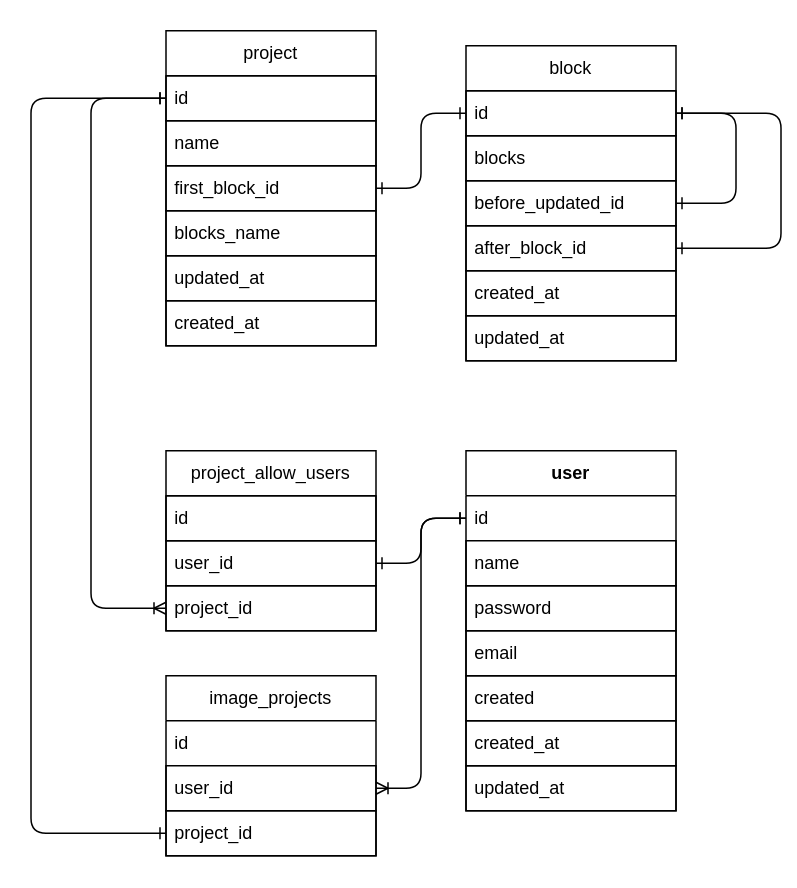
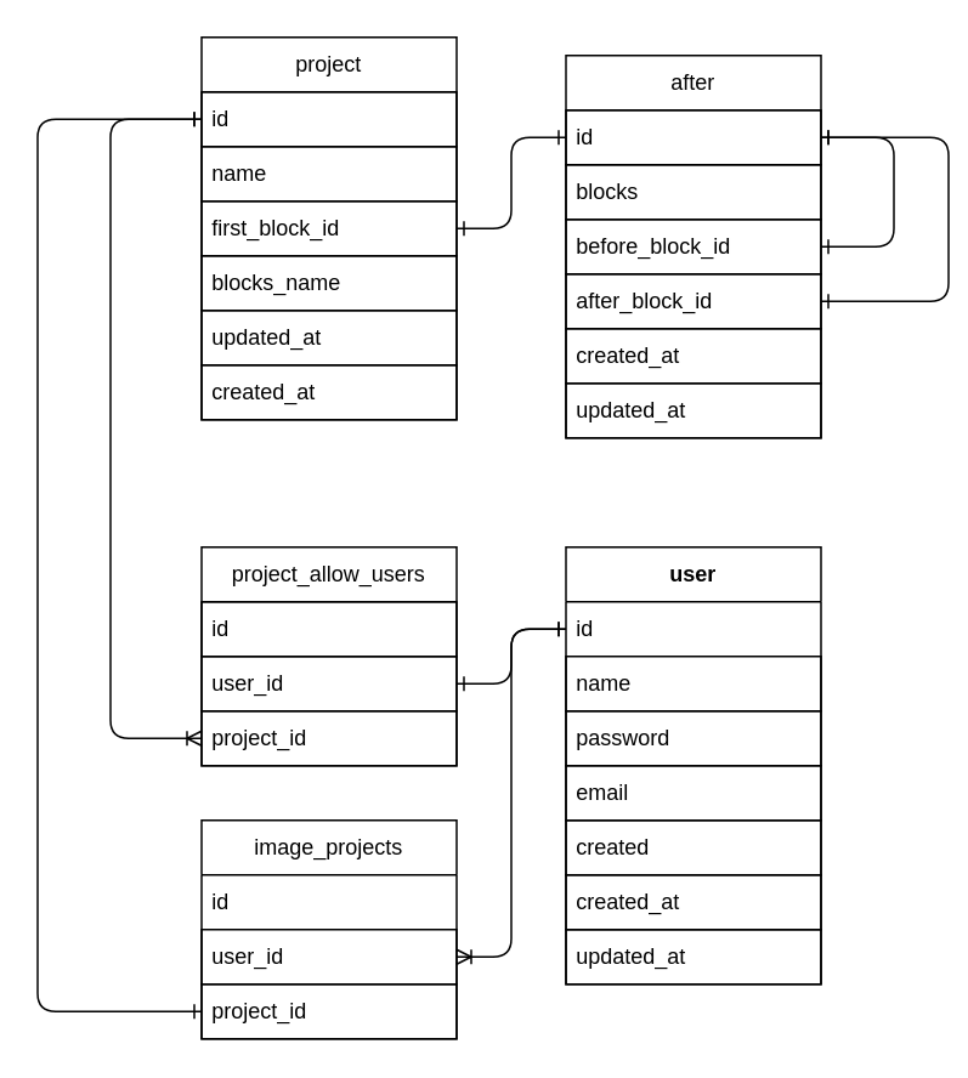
- <mxCell id="18" value="block" style="swimlane;fontStyle=0;childLayout=stackLayout;horizontal=1;startSize=30;horizontalStack=0;resizeParent=1;resizeParentMax=0;resizeLast=0;collapsible=1;marginBottom=0;whiteSpace=wrap;html=1;" parent="1" vertex="1"><mxGeometry x="310" y="30" width="140" height="210" as="geometry" /></mxCell>
+ <mxCell id="18" value="after" style="swimlane;fontStyle=0;childLayout=stackLayout;horizontal=1;startSize=30;horizontalStack=0;resizeParent=1;resizeParentMax=0;resizeLast=0;collapsible=1;marginBottom=0;whiteSpace=wrap;html=1;" parent="1" vertex="1"><mxGeometry x="310" y="30" width="140" height="210" as="geometry" /></mxCell>
- <mxCell id="22" value="before_updated_id" style="text;strokeColor=default;fillColor=none;align=left;verticalAlign=middle;spacingLeft=4;spacingRight=4;overflow=hidden;points=[[0,0.5],[1,0.5]];portConstraint=eastwest;rotatable=0;whiteSpace=wrap;html=1;" parent="18" vertex="1"><mxGeometry y="90" width="140" height="30" as="geometry" /></mxCell>
+ <mxCell id="22" value="before_block_id" style="text;strokeColor=default;fillColor=none;align=left;verticalAlign=middle;spacingLeft=4;spacingRight=4;overflow=hidden;points=[[0,0.5],[1,0.5]];portConstraint=eastwest;rotatable=0;whiteSpace=wrap;html=1;" parent="18" vertex="1"><mxGeometry y="90" width="140" height="30" as="geometry" /></mxCell>
